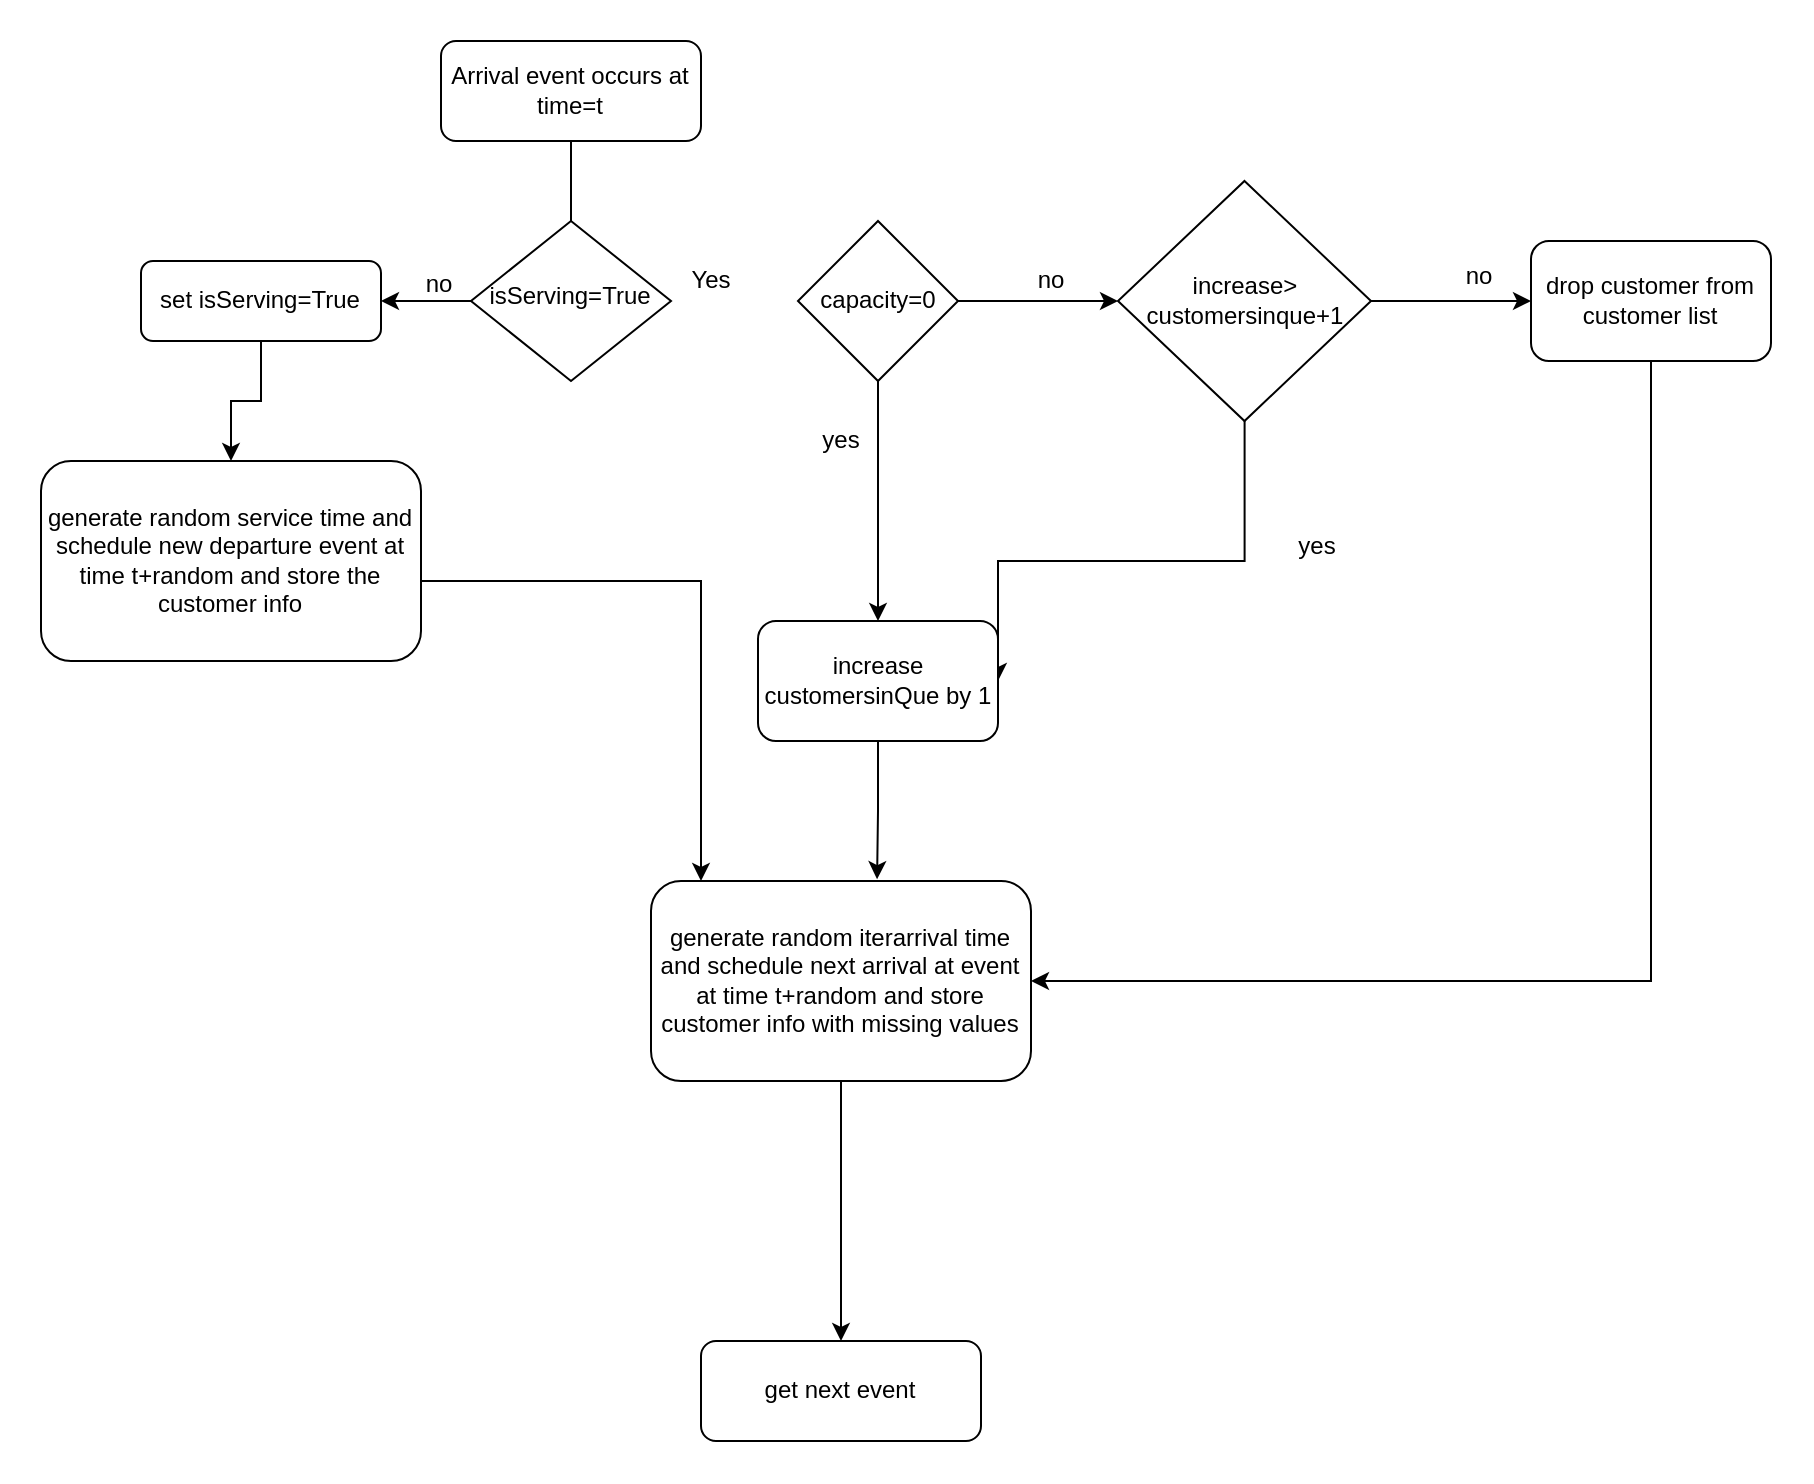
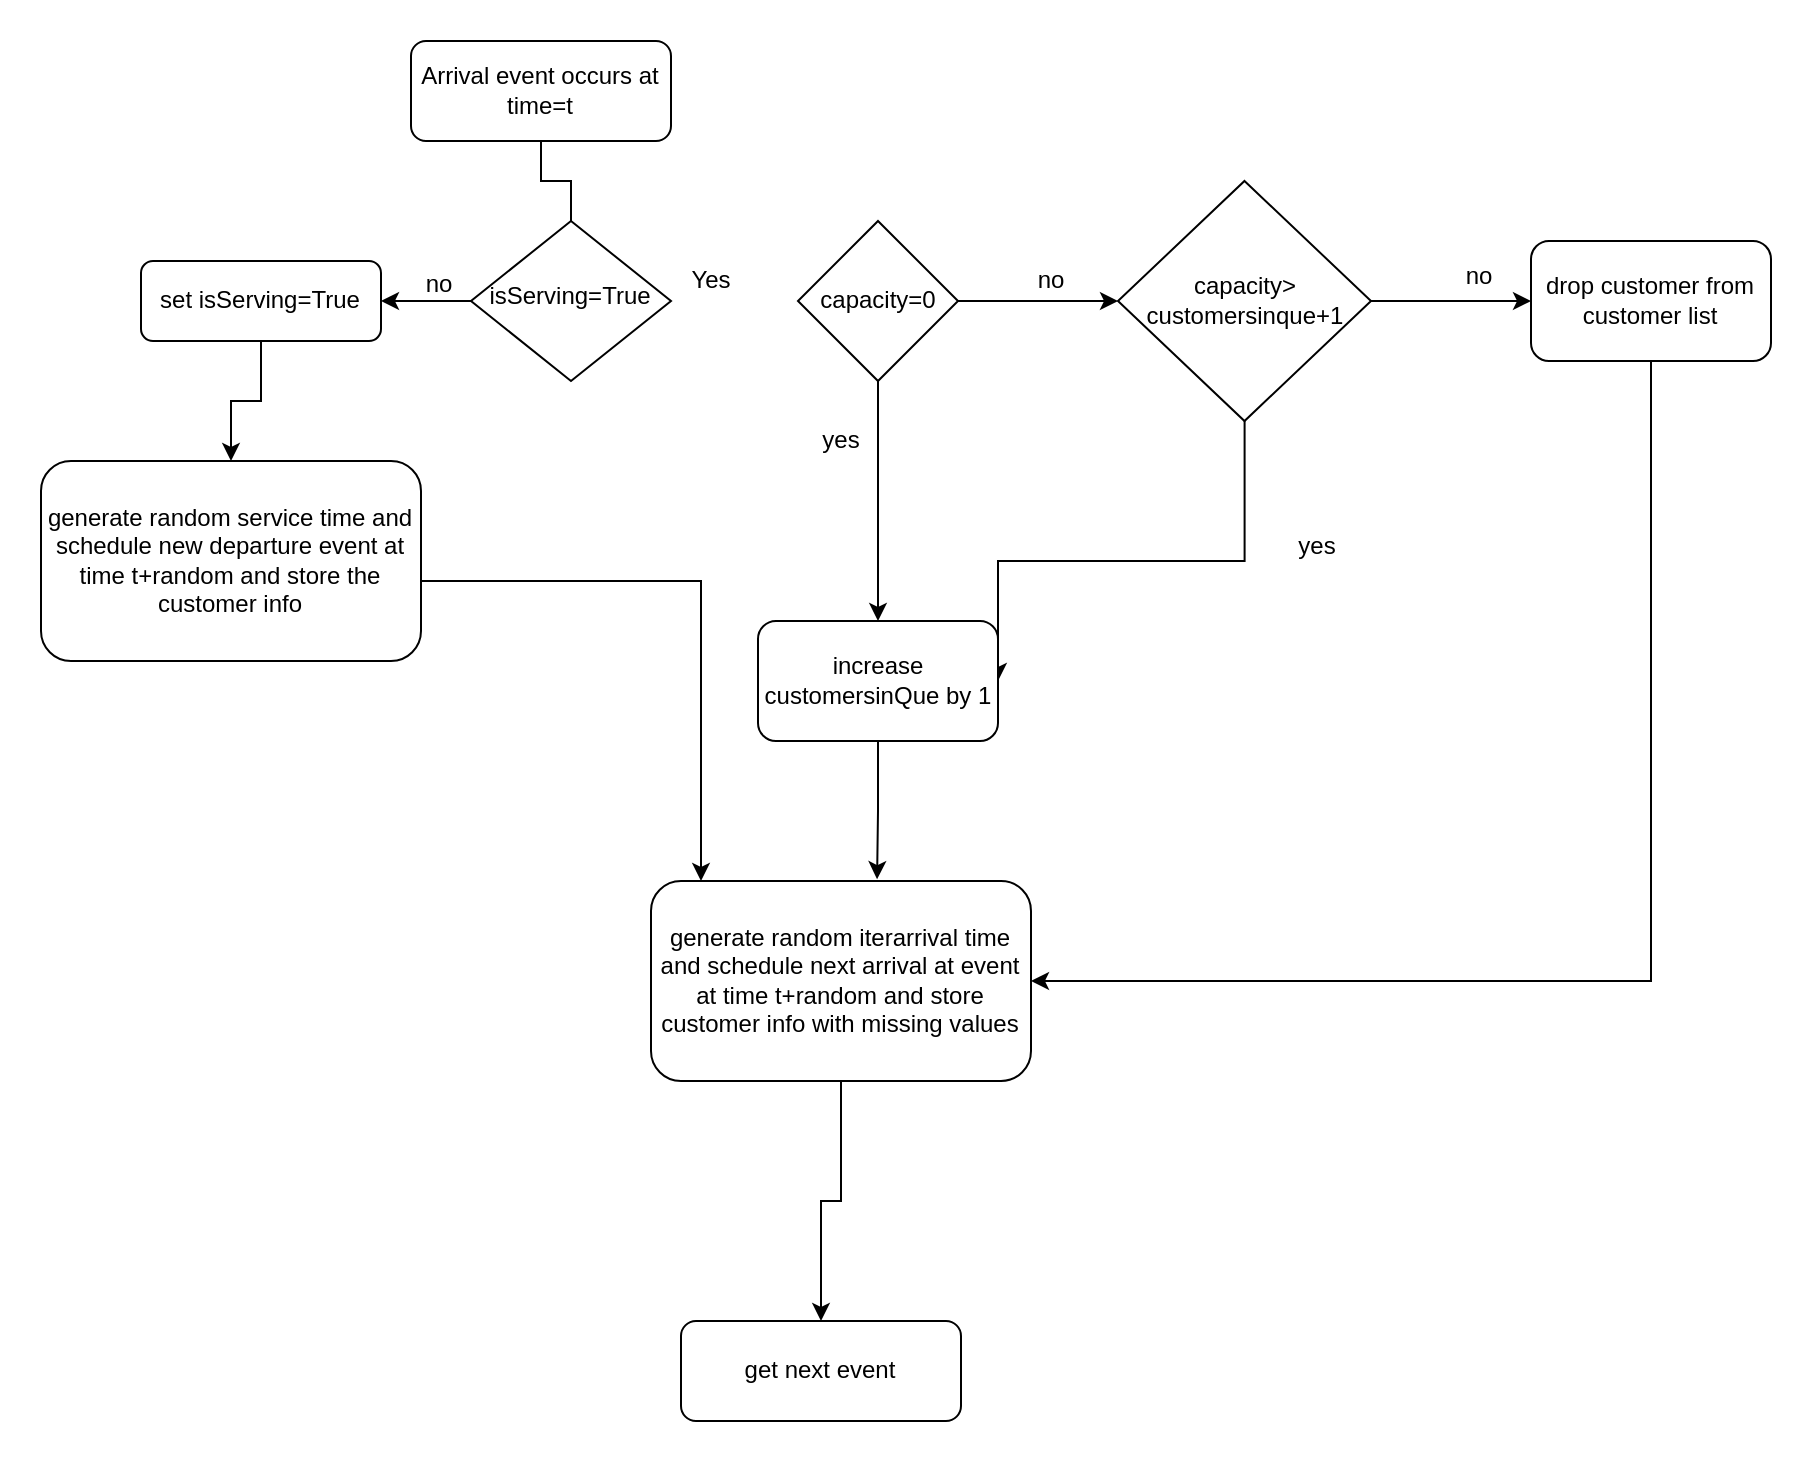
- <mxCell id="3" value="Arrival event occurs at time=t" style="rounded=1;whiteSpace=wrap;html=1;fontSize=12;glass=0;strokeWidth=1;shadow=0;" parent="1" vertex="1"><mxGeometry x="220" y="20" width="130" height="50" as="geometry" /></mxCell>
+ <mxCell id="3" value="Arrival event occurs at time=t" style="rounded=1;whiteSpace=wrap;html=1;fontSize=12;glass=0;strokeWidth=1;shadow=0;" parent="1" vertex="1"><mxGeometry x="205" y="20" width="130" height="50" as="geometry" /></mxCell>
- <mxCell id="19" value="increase&amp;gt;&lt;br&gt;customersinque+1&lt;br&gt;" style="rhombus;whiteSpace=wrap;html=1;" vertex="1" parent="1"><mxGeometry x="558.5" y="90" width="126.5" height="120" as="geometry" /></mxCell>
+ <mxCell id="19" value="capacity&amp;gt;&lt;br&gt;customersinque+1&lt;br&gt;" style="rhombus;whiteSpace=wrap;html=1;" vertex="1" parent="1"><mxGeometry x="558.5" y="90" width="126.5" height="120" as="geometry" /></mxCell>
- <mxCell id="12" value="get next event" style="rounded=1;whiteSpace=wrap;html=1;fontSize=12;glass=0;strokeWidth=1;shadow=0;" vertex="1" parent="1"><mxGeometry x="350" y="670" width="140" height="50" as="geometry" /></mxCell>
+ <mxCell id="12" value="get next event" style="rounded=1;whiteSpace=wrap;html=1;fontSize=12;glass=0;strokeWidth=1;shadow=0;" vertex="1" parent="1"><mxGeometry x="340" y="660" width="140" height="50" as="geometry" /></mxCell>
